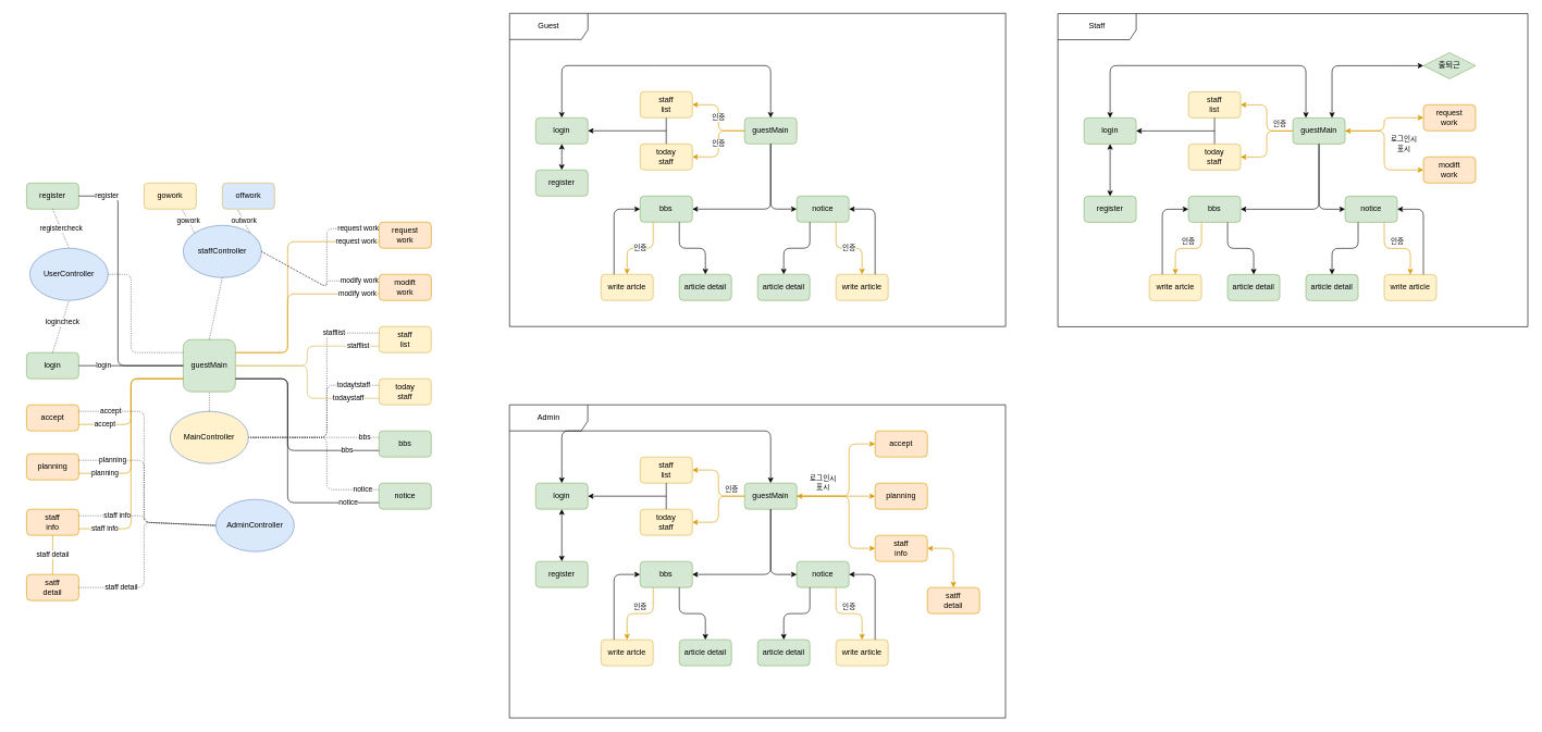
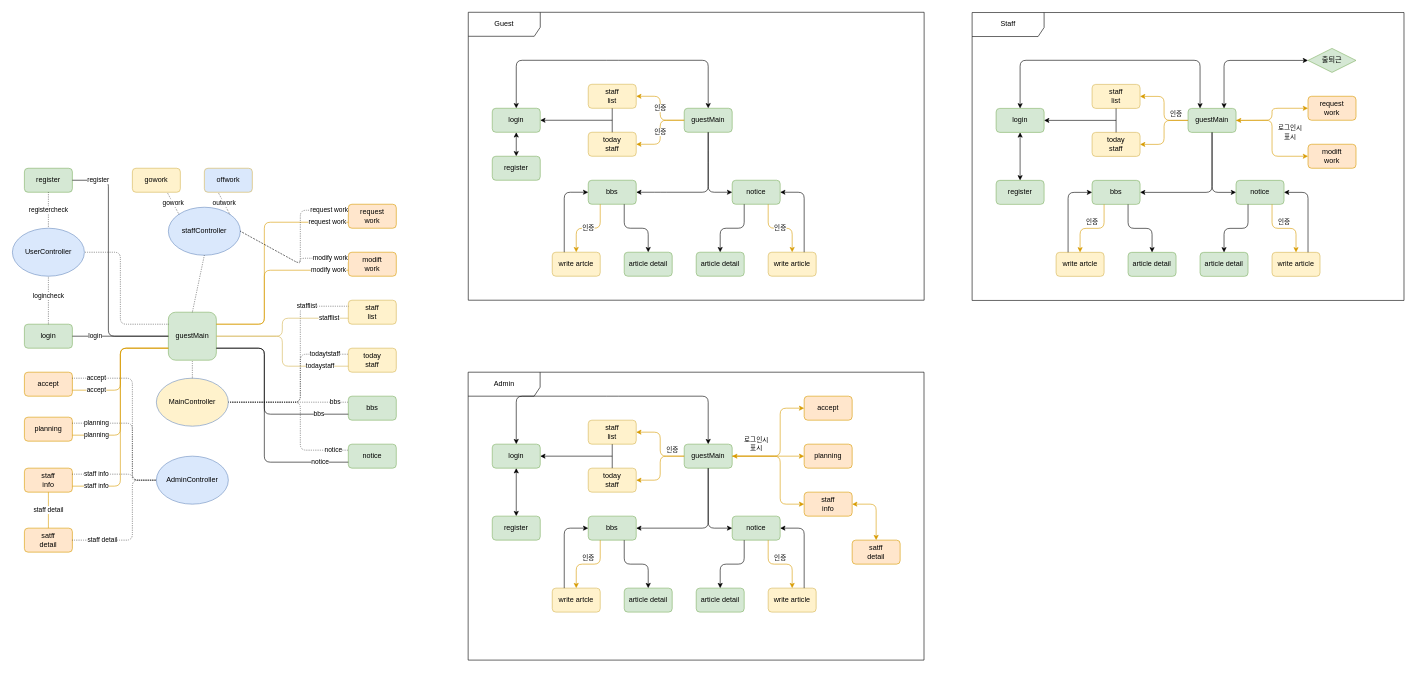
- <mxCell id="125" value="UserController" style="ellipse;whiteSpace=wrap;html=1;fillColor=#dae8fc;strokeColor=#6c8ebf;" vertex="1" parent="1"><mxGeometry x="45" y="380" width="120" height="80" as="geometry" /></mxCell>
+ <mxCell id="125" value="UserController" style="ellipse;whiteSpace=wrap;html=1;fillColor=#dae8fc;strokeColor=#6c8ebf;" vertex="1" parent="1"><mxGeometry x="20" y="380" width="120" height="80" as="geometry" /></mxCell>
- <mxCell id="141" value="AdminController" style="ellipse;whiteSpace=wrap;html=1;fillColor=#dae8fc;strokeColor=#6c8ebf;" vertex="1" parent="1"><mxGeometry x="330" y="765" width="120" height="80" as="geometry" /></mxCell>
+ <mxCell id="141" value="AdminController" style="ellipse;whiteSpace=wrap;html=1;fillColor=#dae8fc;strokeColor=#6c8ebf;" vertex="1" parent="1"><mxGeometry x="260" y="760" width="120" height="80" as="geometry" /></mxCell>
